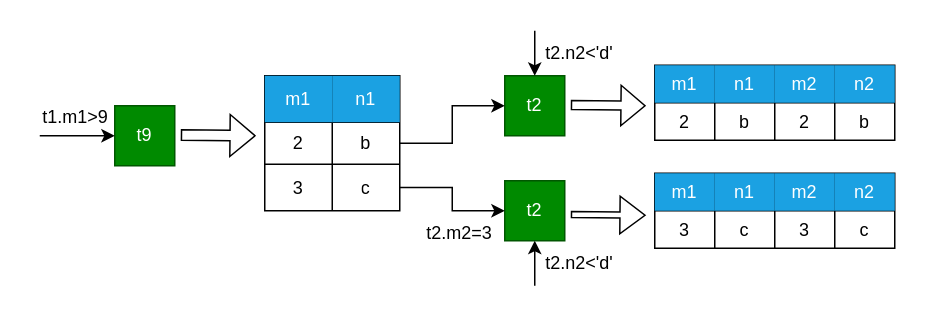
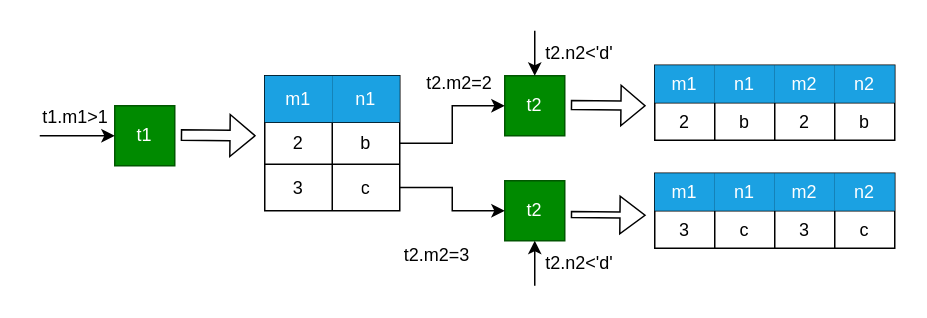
+ <mxCell id="22" value="t2.m2=2" style="text;html=1;strokeColor=none;fillColor=none;align=center;verticalAlign=middle;whiteSpace=wrap;rounded=0;" parent="1" vertex="1"><mxGeometry x="276" y="40" width="60" height="30" as="geometry" /></mxCell>
- <mxCell id="15" value="t1.m1&amp;gt;9" style="text;html=1;strokeColor=none;fillColor=none;align=center;verticalAlign=middle;whiteSpace=wrap;rounded=0;" parent="1" vertex="1"><mxGeometry x="20" y="63" width="60" height="30" as="geometry" /></mxCell>
+ <mxCell id="15" value="t1.m1&amp;gt;1" style="text;html=1;strokeColor=none;fillColor=none;align=center;verticalAlign=middle;whiteSpace=wrap;rounded=0;" parent="1" vertex="1"><mxGeometry x="20" y="63" width="60" height="30" as="geometry" /></mxCell>
- <mxCell id="2" value="t9" style="rounded=0;whiteSpace=wrap;html=1;fillColor=#008a00;fontColor=#ffffff;strokeColor=#005700;" parent="1" vertex="1"><mxGeometry x="76" y="70" width="40" height="40" as="geometry" /></mxCell>
+ <mxCell id="2" value="t1" style="rounded=0;whiteSpace=wrap;html=1;fillColor=#008a00;fontColor=#ffffff;strokeColor=#005700;" parent="1" vertex="1"><mxGeometry x="76" y="70" width="40" height="40" as="geometry" /></mxCell>
- <mxCell id="23" value="t2.m2=3" style="text;html=1;strokeColor=none;fillColor=none;align=center;verticalAlign=middle;whiteSpace=wrap;rounded=0;" parent="1" vertex="1"><mxGeometry x="276" y="140" width="60" height="30" as="geometry" /></mxCell>
+ <mxCell id="23" value="t2.m2=3" style="text;html=1;strokeColor=none;fillColor=none;align=center;verticalAlign=middle;whiteSpace=wrap;rounded=0;" parent="1" vertex="1"><mxGeometry x="261" y="155" width="60" height="30" as="geometry" /></mxCell>
